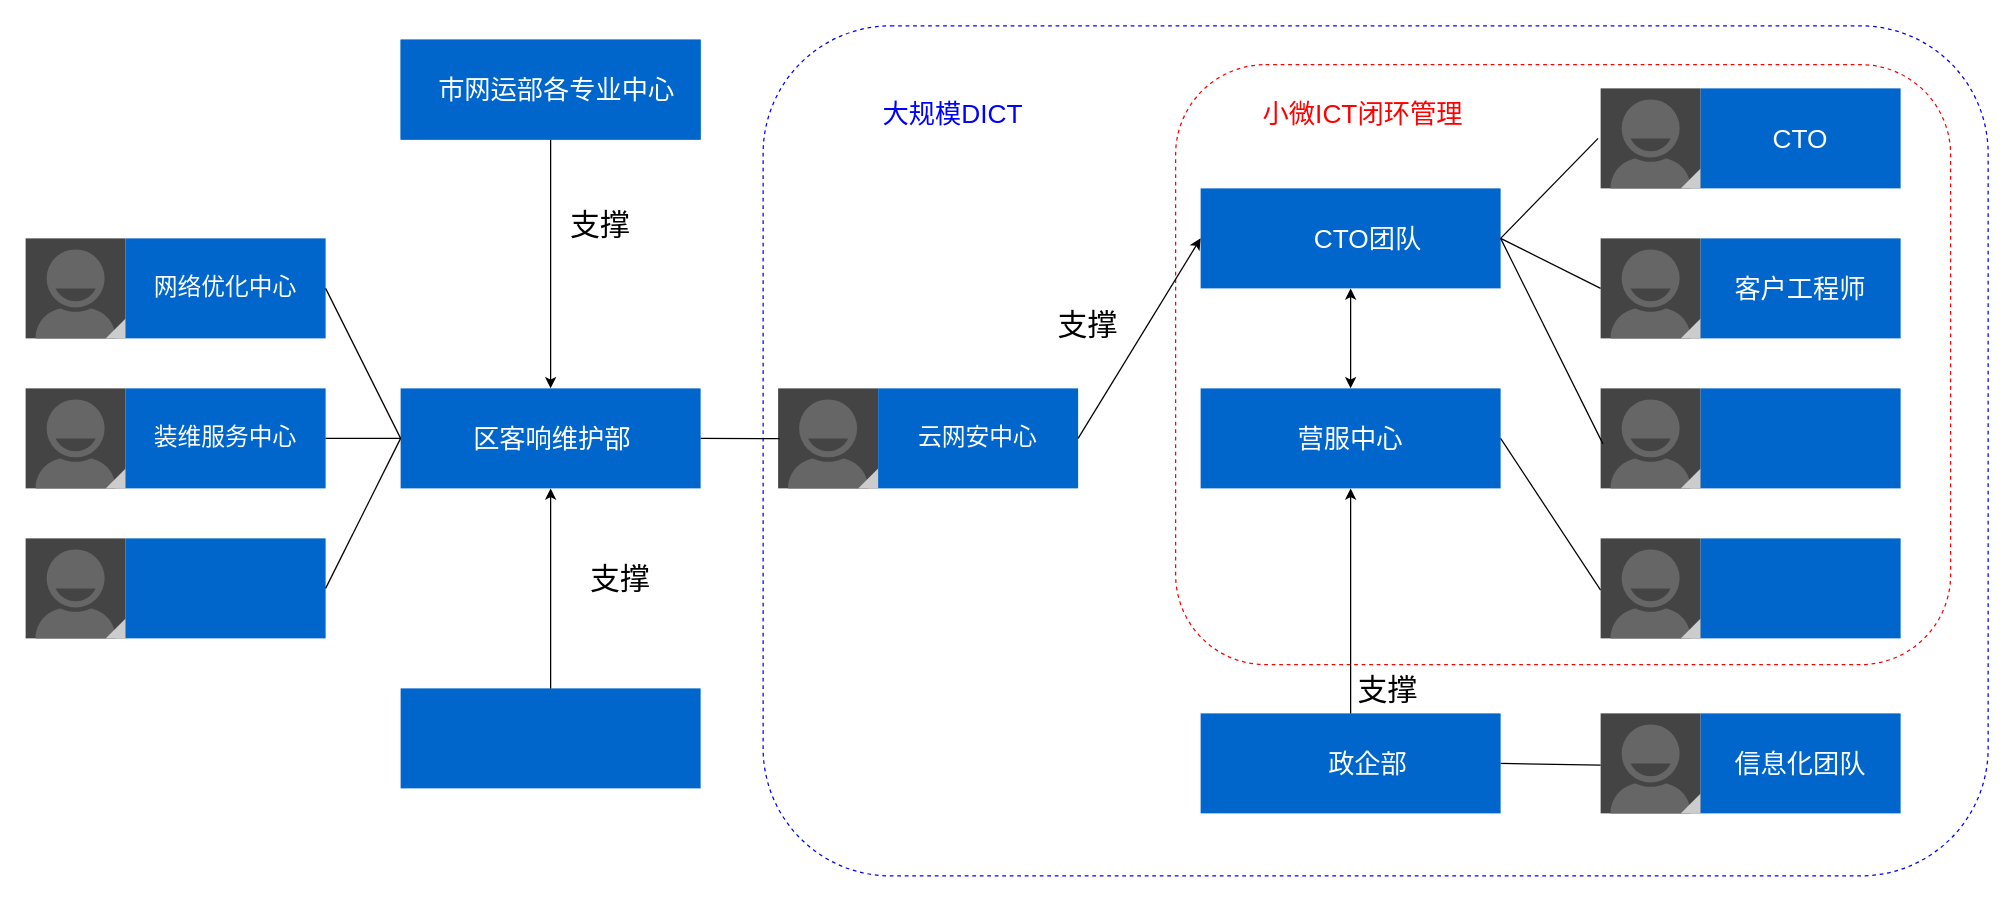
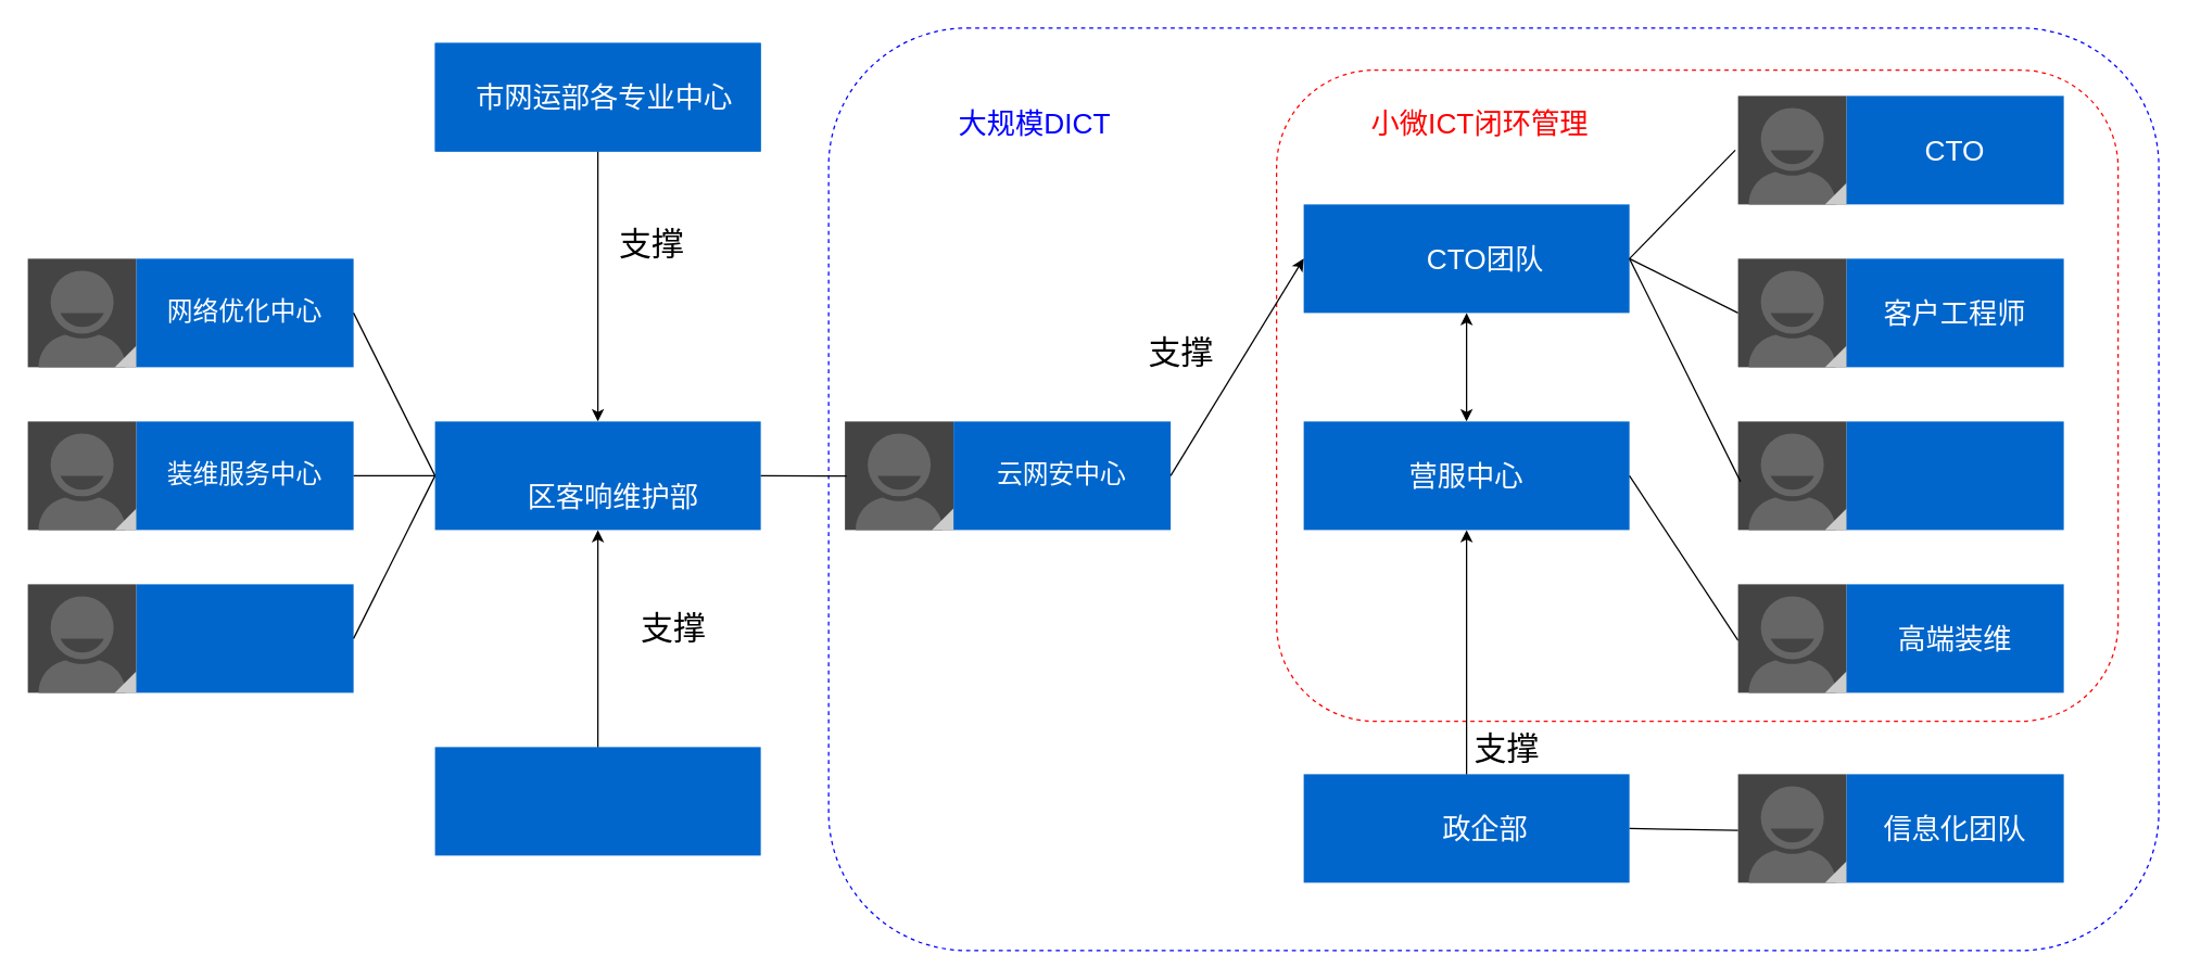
- <mxCell id="24" value="&lt;font color=&quot;#ffffff&quot; style=&quot;font-size: 21px&quot;&gt;区客响维护部&lt;/font&gt;" style="text;html=1;strokeColor=none;fillColor=none;align=center;verticalAlign=middle;whiteSpace=wrap;rounded=0;" parent="22" vertex="1"><mxGeometry x="40" y="20" width="163" height="40" as="geometry" /></mxCell>
+ <mxCell id="24" value="&lt;font color=&quot;#ffffff&quot; style=&quot;font-size: 21px&quot;&gt;区客响维护部&lt;/font&gt;" style="text;html=1;strokeColor=none;fillColor=none;align=center;verticalAlign=middle;whiteSpace=wrap;rounded=0;" parent="22" vertex="1"><mxGeometry x="50" y="35" width="163" height="40" as="geometry" /></mxCell>
+ <mxCell id="68" value="&lt;font color=&quot;#ffffff&quot; style=&quot;font-size: 21px&quot;&gt;高端装维&lt;/font&gt;" style="text;html=1;strokeColor=none;fillColor=none;align=center;verticalAlign=middle;whiteSpace=wrap;rounded=0;" parent="65" vertex="1"><mxGeometry x="100" y="20" width="120" height="40" as="geometry" /></mxCell>
